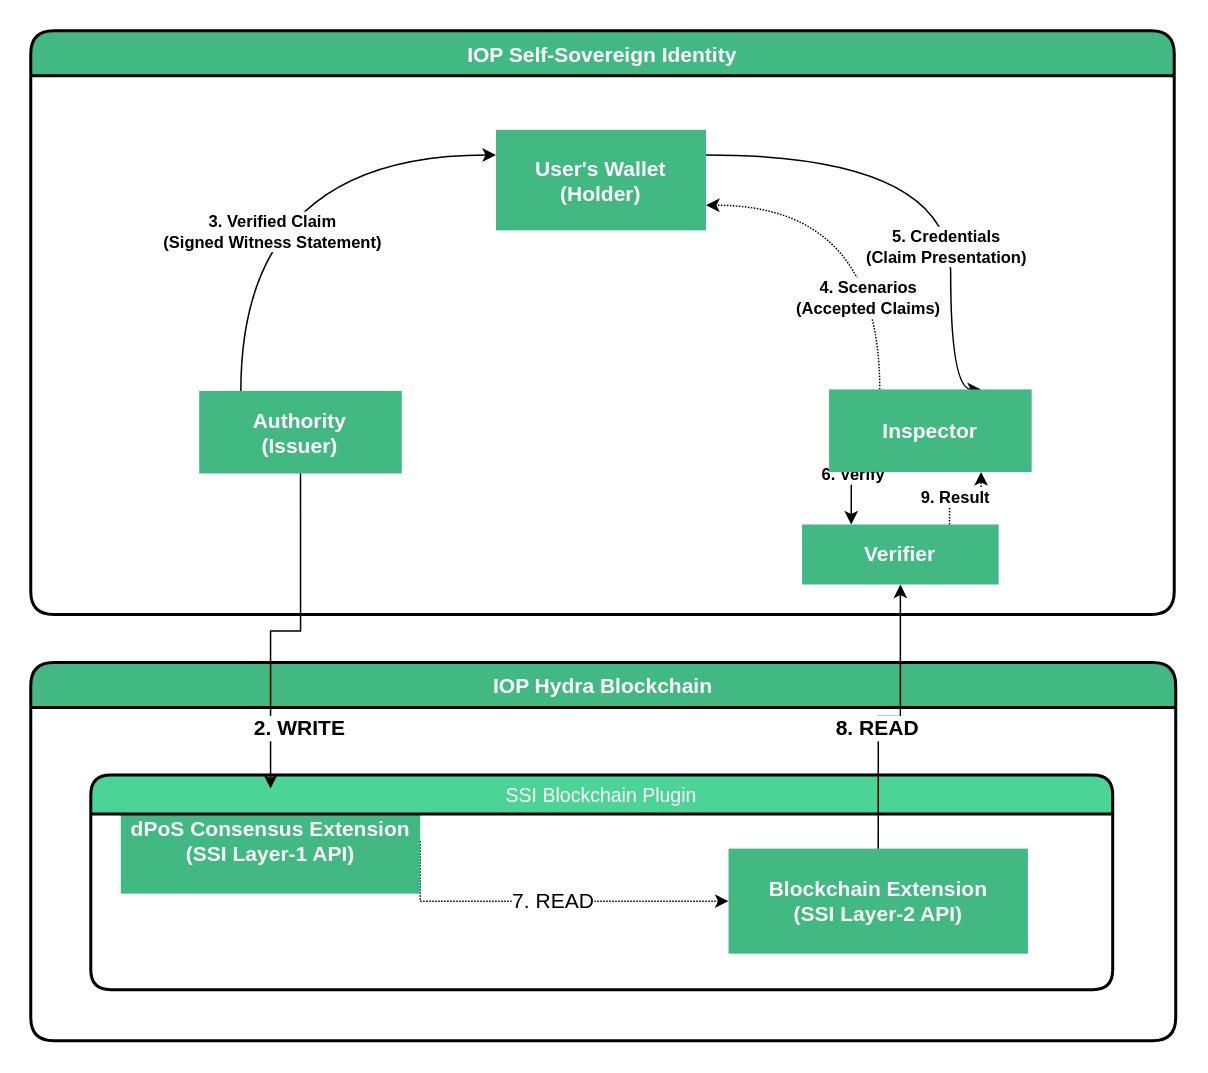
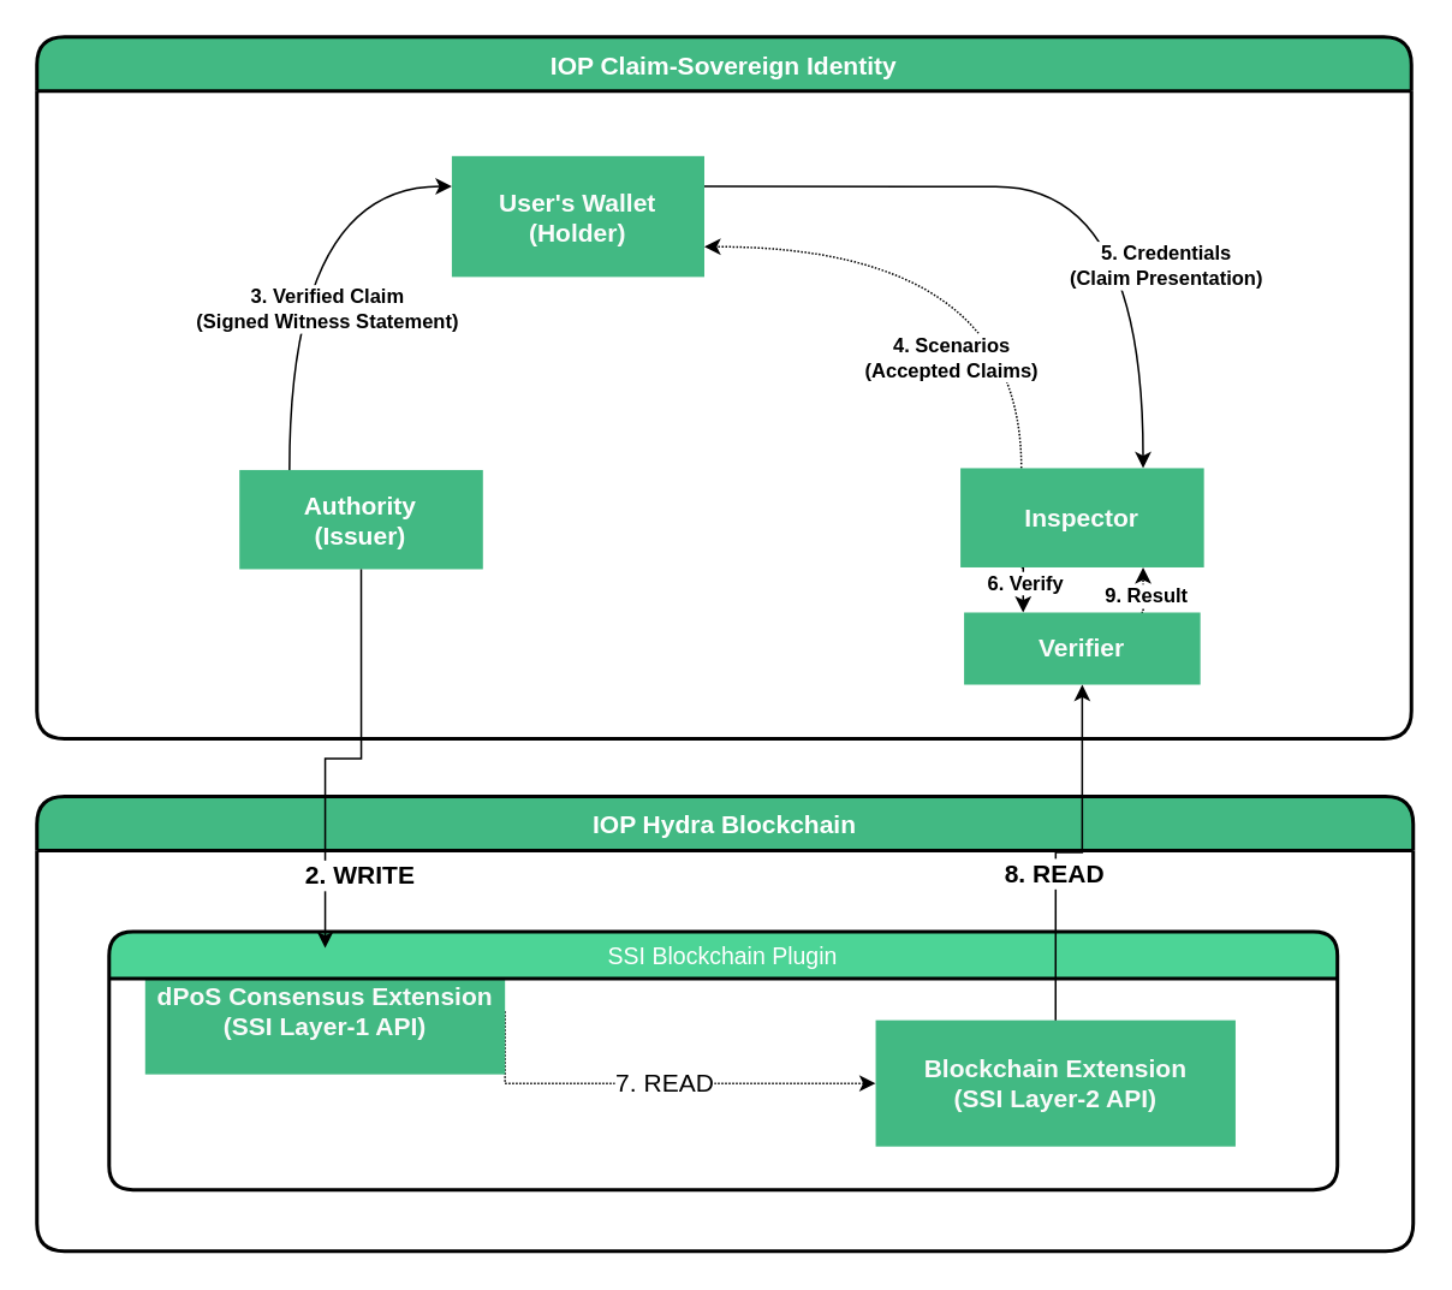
- <mxCell id="17" value="IOP Self-Sovereign Identity" style="swimlane;childLayout=stackLayout;horizontal=1;startSize=30;horizontalStack=0;rounded=1;fontSize=14;fontStyle=1;strokeWidth=2;resizeParent=0;resizeLast=1;shadow=0;dashed=0;align=center;fillColor=#42b983;fontColor=#FFFFFF;swimlaneLine=1;noLabel=0;allowArrows=1;connectable=1;collapsible=0;arcSize=17;" parent="1" vertex="1"><mxGeometry x="20" y="20" width="762" height="389" as="geometry"><mxRectangle x="58" y="416" width="84" height="30" as="alternateBounds" /></mxGeometry></mxCell>
+ <mxCell id="17" value="IOP Claim-Sovereign Identity" style="swimlane;childLayout=stackLayout;horizontal=1;startSize=30;horizontalStack=0;rounded=1;fontSize=14;fontStyle=1;strokeWidth=2;resizeParent=0;resizeLast=1;shadow=0;dashed=0;align=center;fillColor=#42b983;fontColor=#FFFFFF;swimlaneLine=1;noLabel=0;allowArrows=1;connectable=1;collapsible=0;arcSize=17;" parent="1" vertex="1"><mxGeometry x="20" y="20" width="762" height="389" as="geometry"><mxRectangle x="58" y="416" width="84" height="30" as="alternateBounds" /></mxGeometry></mxCell>
- <mxCell id="5" value="User's Wallet&lt;br style=&quot;font-size: 14px;&quot;&gt;(Holder)" style="whiteSpace=wrap;html=1;align=center;fillColor=#42b983;strokeColor=none;fontColor=#FCFCFC;fontSize=14;fontStyle=1" parent="1" vertex="1"><mxGeometry x="330" y="86" width="140" height="67" as="geometry" /></mxCell>
+ <mxCell id="5" value="User's Wallet&lt;br style=&quot;font-size: 14px;&quot;&gt;(Holder)" style="whiteSpace=wrap;html=1;align=center;fillColor=#42b983;strokeColor=none;fontColor=#FCFCFC;fontSize=14;fontStyle=1" parent="1" vertex="1"><mxGeometry x="250" y="86" width="140" height="67" as="geometry" /></mxCell>
- <mxCell id="13" value="Inspector" style="whiteSpace=wrap;html=1;align=center;strokeColor=none;fillColor=#42b983;fontColor=#FCFCFC;fontSize=14;fontStyle=1" parent="1" vertex="1"><mxGeometry x="552" y="259" width="135" height="55" as="geometry" /></mxCell>
+ <mxCell id="13" value="Inspector" style="whiteSpace=wrap;html=1;align=center;strokeColor=none;fillColor=#42b983;fontColor=#FCFCFC;fontSize=14;fontStyle=1" parent="1" vertex="1"><mxGeometry x="532" y="259" width="135" height="55" as="geometry" /></mxCell>
- <mxCell id="16" value="Verifier" style="whiteSpace=wrap;html=1;align=center;fillColor=#42b983;strokeColor=none;fontColor=#FCFCFC;fontSize=14;fontStyle=1" parent="1" vertex="1"><mxGeometry x="534" y="349" width="131" height="40" as="geometry" /></mxCell>
+ <mxCell id="16" value="Verifier" style="whiteSpace=wrap;html=1;align=center;fillColor=#42b983;strokeColor=none;fontColor=#FCFCFC;fontSize=14;fontStyle=1" parent="1" vertex="1"><mxGeometry x="534" y="339" width="131" height="40" as="geometry" /></mxCell>
